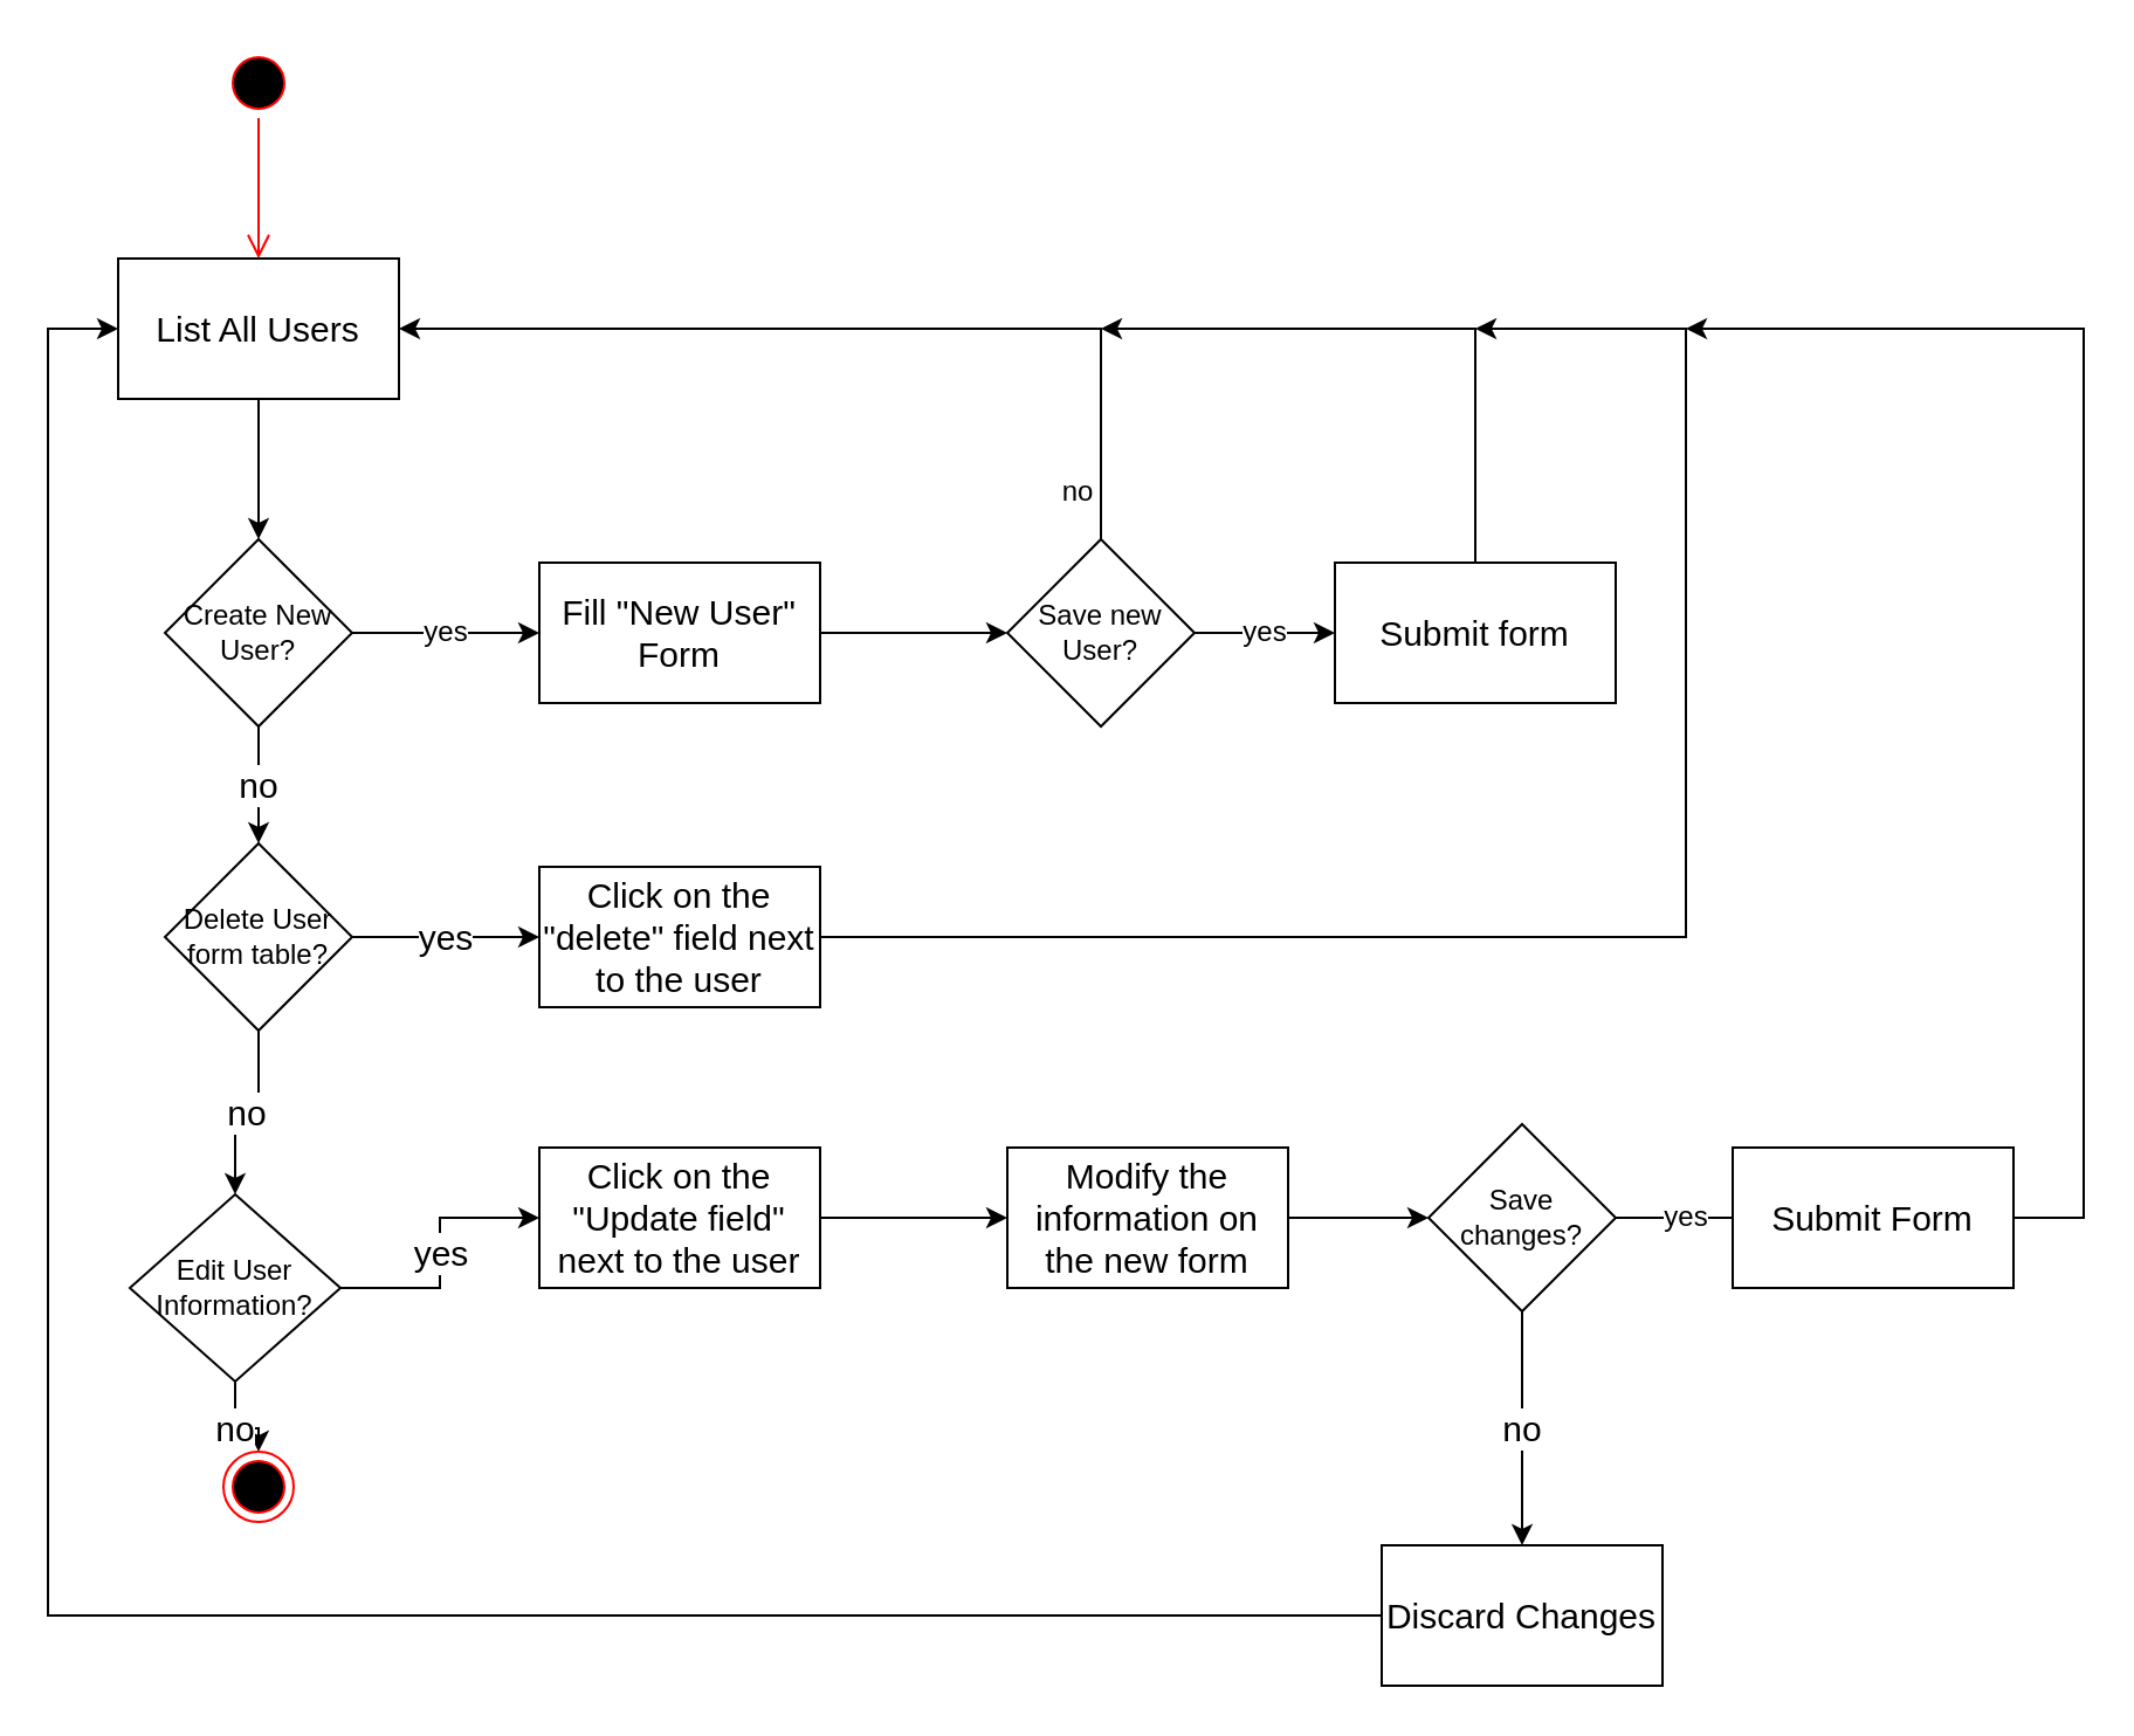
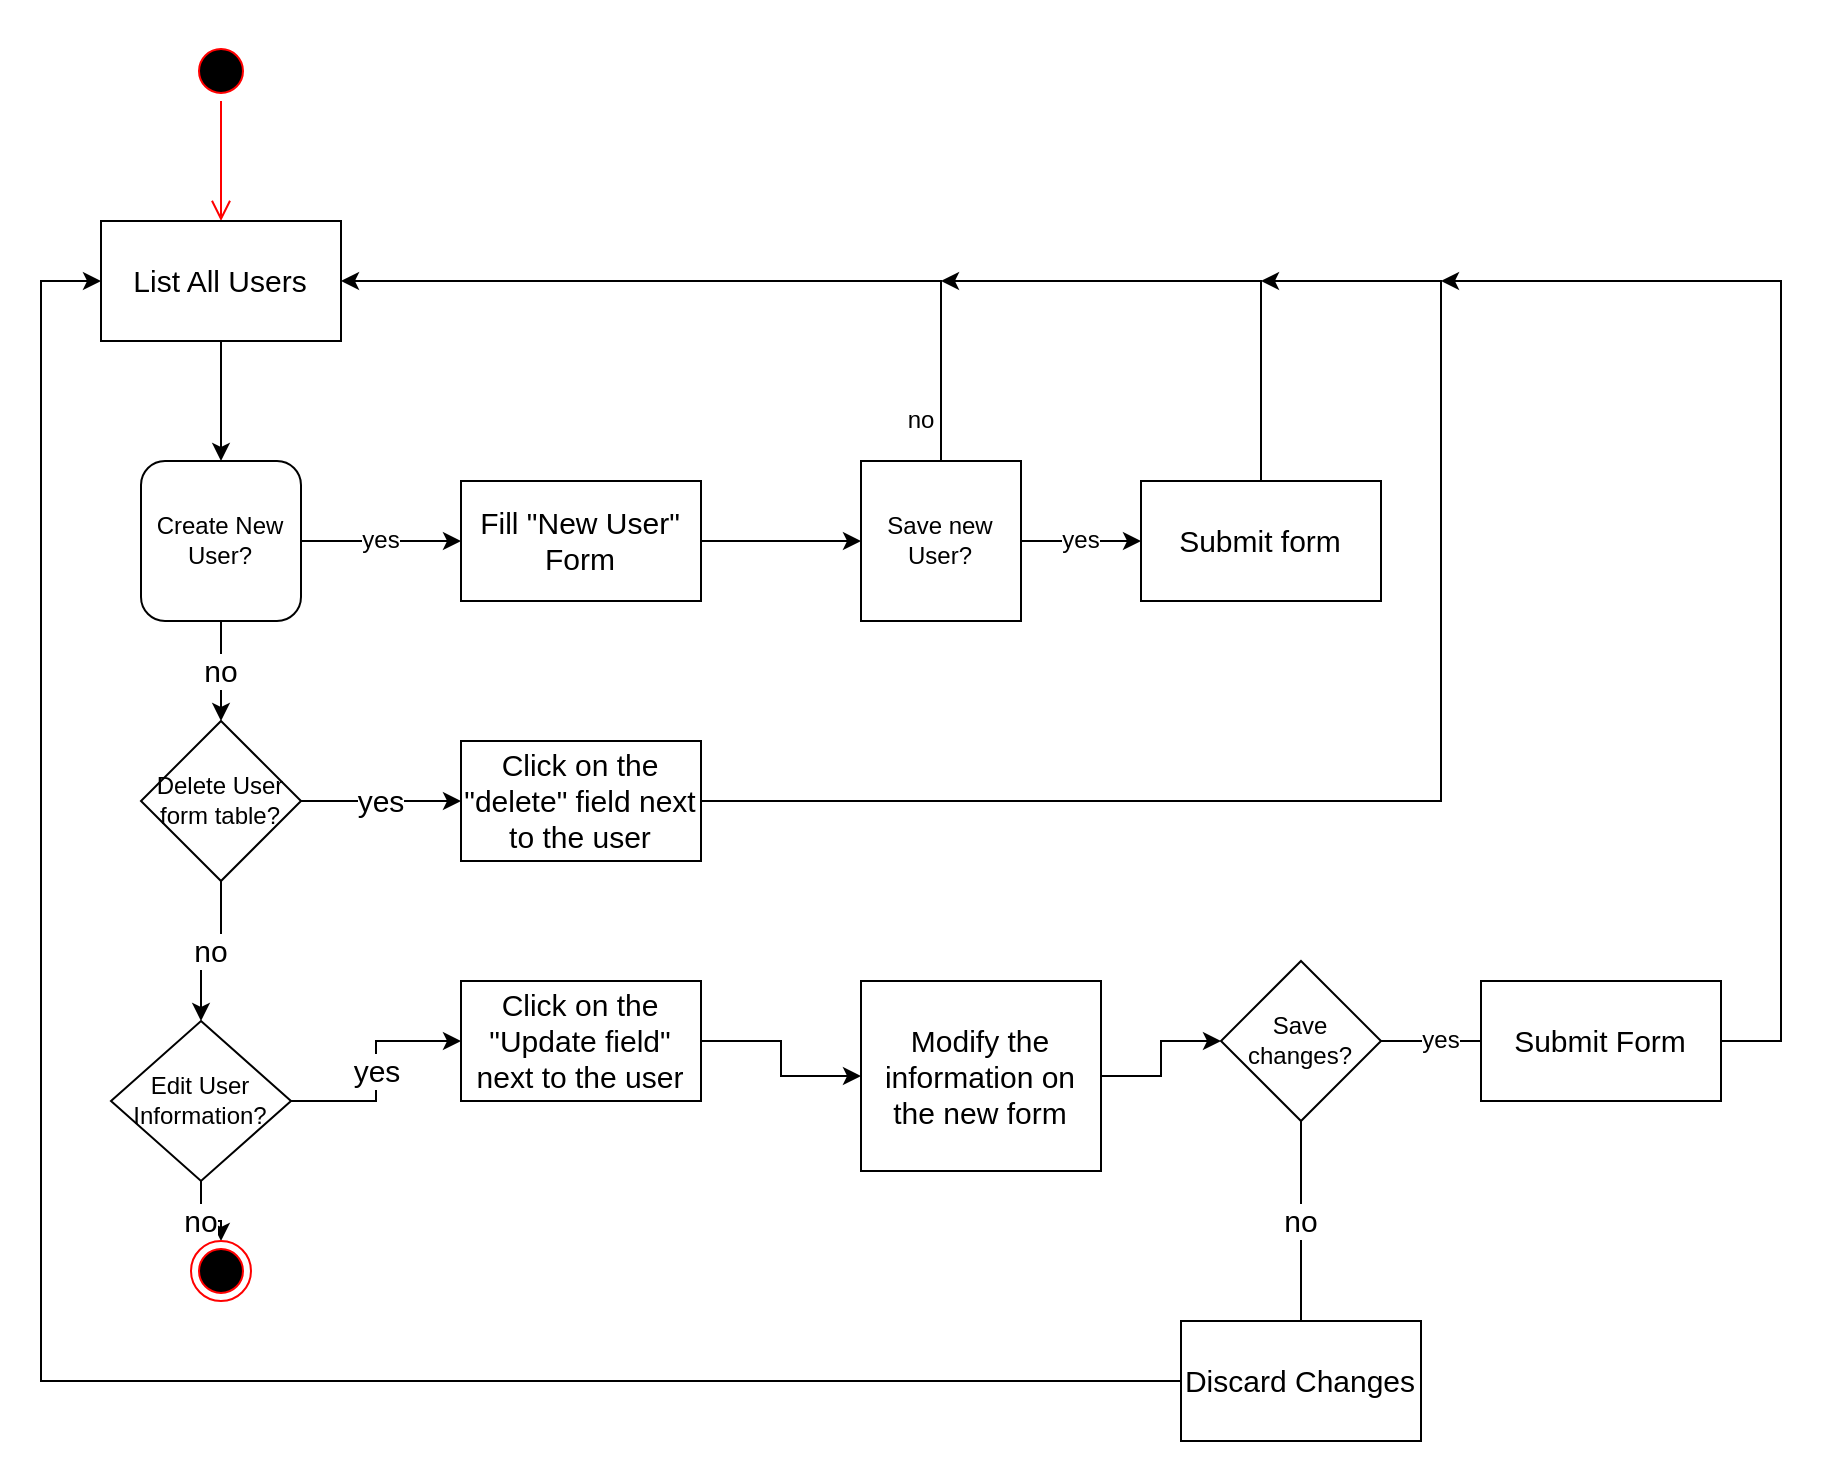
- <mxCell id="8" value="Create New User?" style="rhombus;whiteSpace=wrap;html=1;fontSize=12;" vertex="1" parent="1"><mxGeometry x="70" y="230" width="80" height="80" as="geometry" /></mxCell>
+ <mxCell id="8" value="Create New User?" style="whiteSpace=wrap;html=1;fontSize=12;rounded=1;" vertex="1" parent="1"><mxGeometry x="70" y="230" width="80" height="80" as="geometry" /></mxCell>
- <mxCell id="13" value="Save new User?" style="rhombus;whiteSpace=wrap;html=1;fontSize=12;" vertex="1" parent="1"><mxGeometry x="430" y="230" width="80" height="80" as="geometry" /></mxCell>
+ <mxCell id="13" value="Save new User?" style="whiteSpace=wrap;html=1;fontSize=12;rounded=0;" vertex="1" parent="1"><mxGeometry x="430" y="230" width="80" height="80" as="geometry" /></mxCell>
- <mxCell id="28" value="Modify the information on the new form" style="rounded=0;whiteSpace=wrap;html=1;fontSize=15;" vertex="1" parent="1"><mxGeometry x="430" y="490" width="120" height="60" as="geometry" /></mxCell>
+ <mxCell id="28" value="Modify the information on the new form" style="rounded=0;whiteSpace=wrap;html=1;fontSize=15;" vertex="1" parent="1"><mxGeometry x="430" y="490" width="120" height="95" as="geometry" /></mxCell>
- <mxCell id="30" value="no" style="edgeStyle=orthogonalEdgeStyle;rounded=0;orthogonalLoop=1;jettySize=auto;html=1;entryX=0.5;entryY=0;entryDx=0;entryDy=0;fontSize=15;" edge="1" parent="1" source="31" target="35"><mxGeometry relative="1" as="geometry" /></mxCell>
+ <mxCell id="30" value="no" style="edgeStyle=orthogonalEdgeStyle;rounded=0;orthogonalLoop=1;jettySize=auto;html=1;entryX=0.5;entryY=0;entryDx=0;entryDy=0;fontSize=15;endArrow=none;" edge="1" parent="1" source="31" target="35"><mxGeometry relative="1" as="geometry" /></mxCell>
